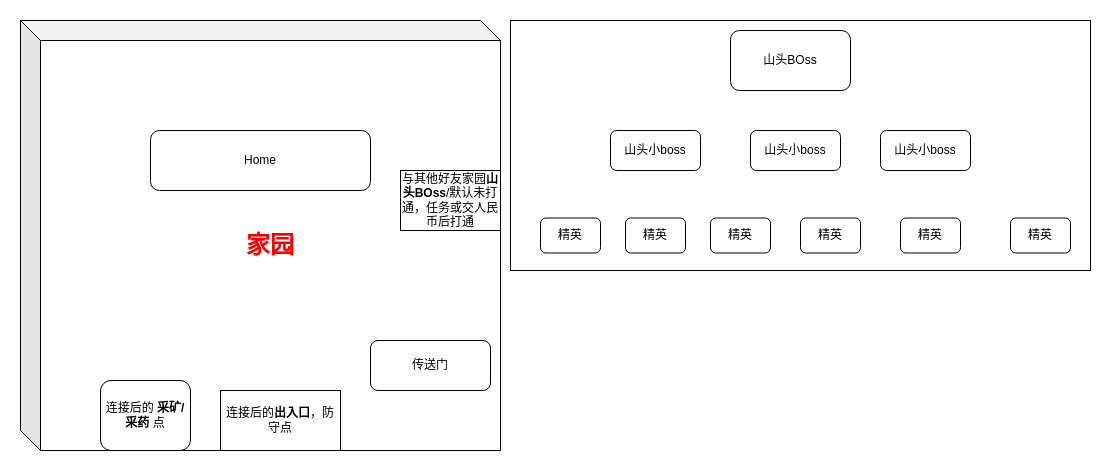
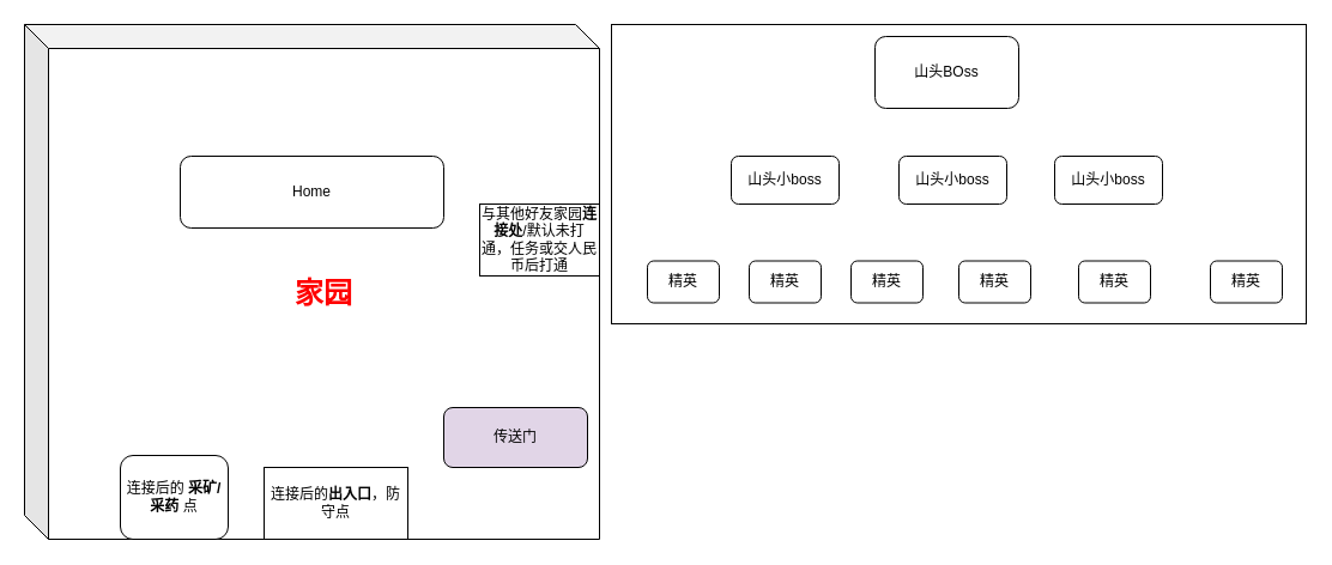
- <mxCell id="7" value="与其他好友家园&lt;b&gt;山头BOss&lt;/b&gt;/默认未打通，任务或交人民币后打通" style="rounded=0;whiteSpace=wrap;html=1;" parent="1" vertex="1"><mxGeometry x="400" y="170" width="100" height="60" as="geometry" /></mxCell>
+ <mxCell id="7" value="与其他好友家园&lt;b&gt;连接处&lt;/b&gt;/默认未打通，任务或交人民币后打通" style="rounded=0;whiteSpace=wrap;html=1;" parent="1" vertex="1"><mxGeometry x="400" y="170" width="100" height="60" as="geometry" /></mxCell>
- <mxCell id="6" value="传送门" style="rounded=1;whiteSpace=wrap;html=1;" parent="1" vertex="1"><mxGeometry x="370" y="340" width="120" height="50" as="geometry" /></mxCell>
+ <mxCell id="6" value="传送门" style="rounded=1;whiteSpace=wrap;html=1;fillColor=#e1d5e7;" parent="1" vertex="1"><mxGeometry x="370" y="340" width="120" height="50" as="geometry" /></mxCell>
